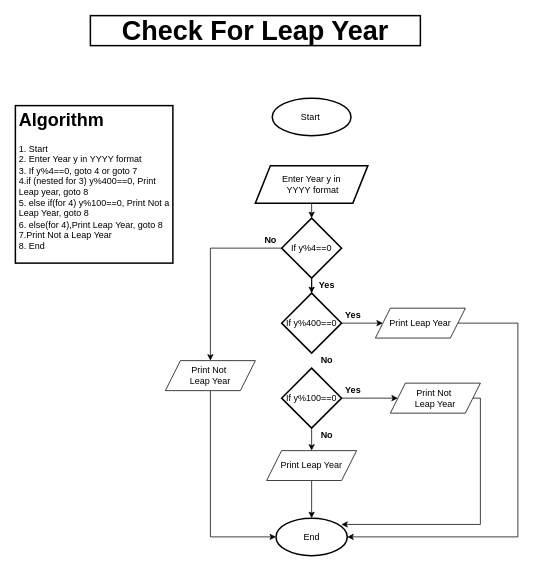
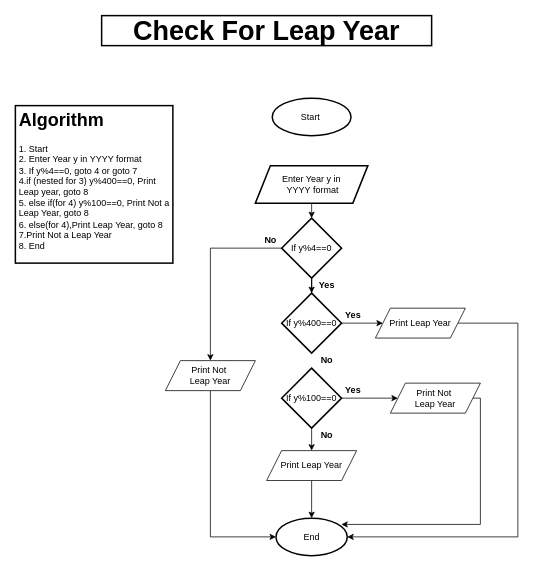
- <mxCell id="2" value="&lt;font style=&quot;font-size: 36px&quot;&gt;Check For Leap Year&lt;/font&gt;" style="text;html=1;fillColor=none;align=center;verticalAlign=middle;whiteSpace=wrap;rounded=0;strokeWidth=2;strokeColor=#000000;fontStyle=1" vertex="1" parent="1"><mxGeometry x="120" y="20" width="440" height="40" as="geometry" /></mxCell>
+ <mxCell id="2" value="&lt;font style=&quot;font-size: 36px&quot;&gt;Check For Leap Year&lt;/font&gt;" style="text;html=1;fillColor=none;align=center;verticalAlign=middle;whiteSpace=wrap;rounded=0;strokeWidth=2;strokeColor=#000000;fontStyle=1" vertex="1" parent="1"><mxGeometry x="135" y="20" width="440" height="40" as="geometry" /></mxCell>
